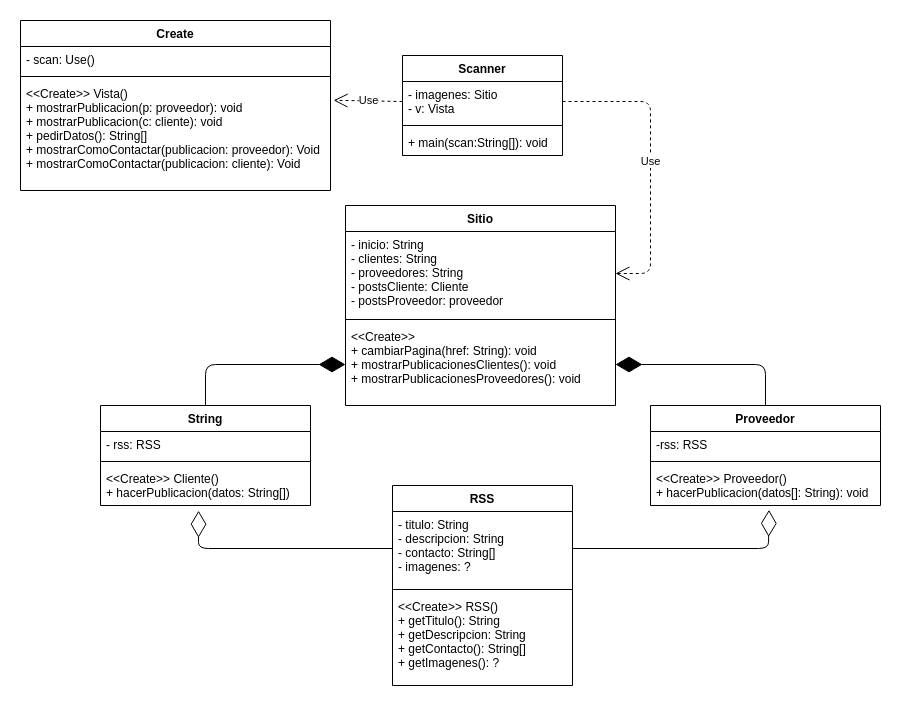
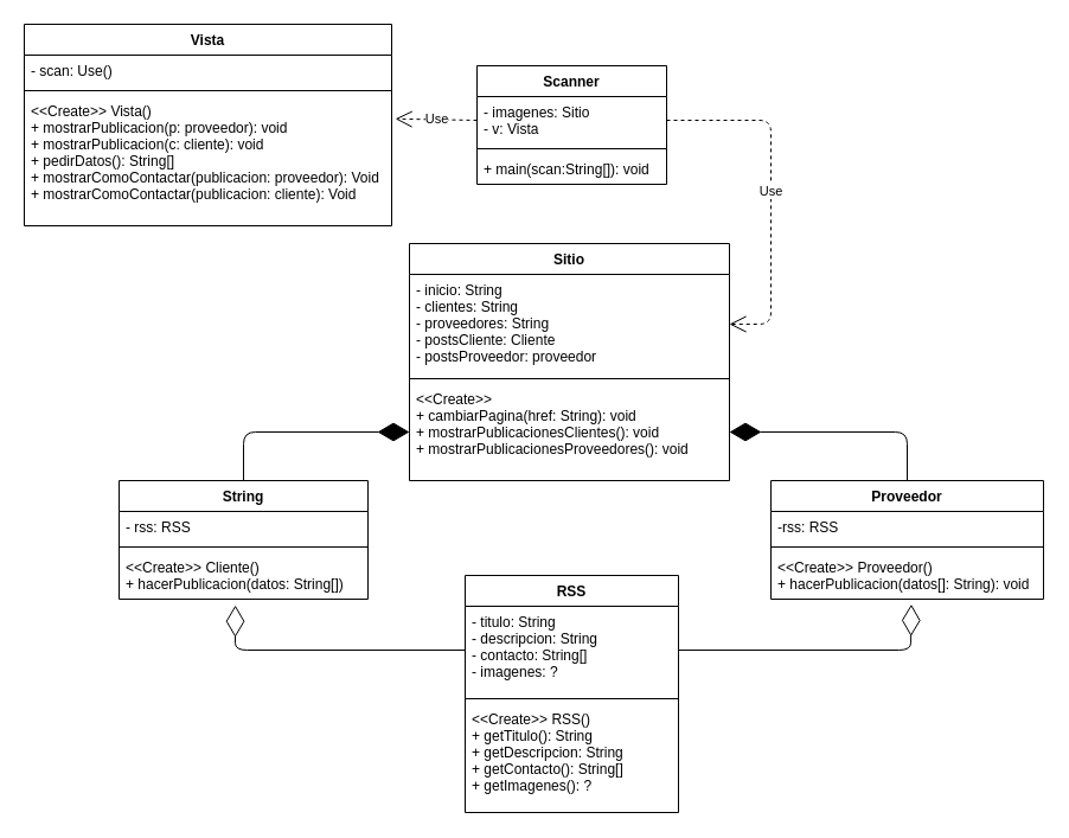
- <mxCell id="22" value="Create" style="swimlane;fontStyle=1;align=center;verticalAlign=top;childLayout=stackLayout;horizontal=1;startSize=26;horizontalStack=0;resizeParent=1;resizeParentMax=0;resizeLast=0;collapsible=1;marginBottom=0;" vertex="1" parent="1"><mxGeometry x="20" y="20" width="310" height="170" as="geometry" /></mxCell>
+ <mxCell id="22" value="Vista" style="swimlane;fontStyle=1;align=center;verticalAlign=top;childLayout=stackLayout;horizontal=1;startSize=26;horizontalStack=0;resizeParent=1;resizeParentMax=0;resizeLast=0;collapsible=1;marginBottom=0;" vertex="1" parent="1"><mxGeometry x="20" y="20" width="310" height="170" as="geometry" /></mxCell>
